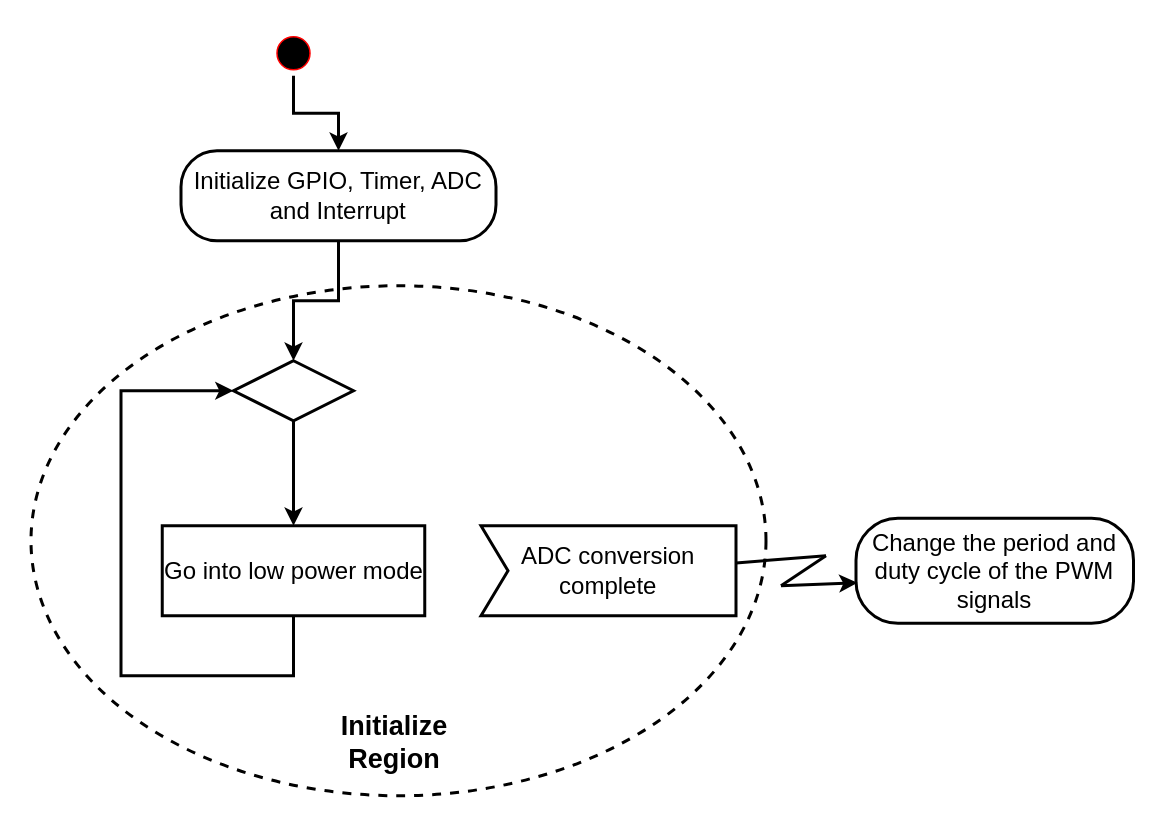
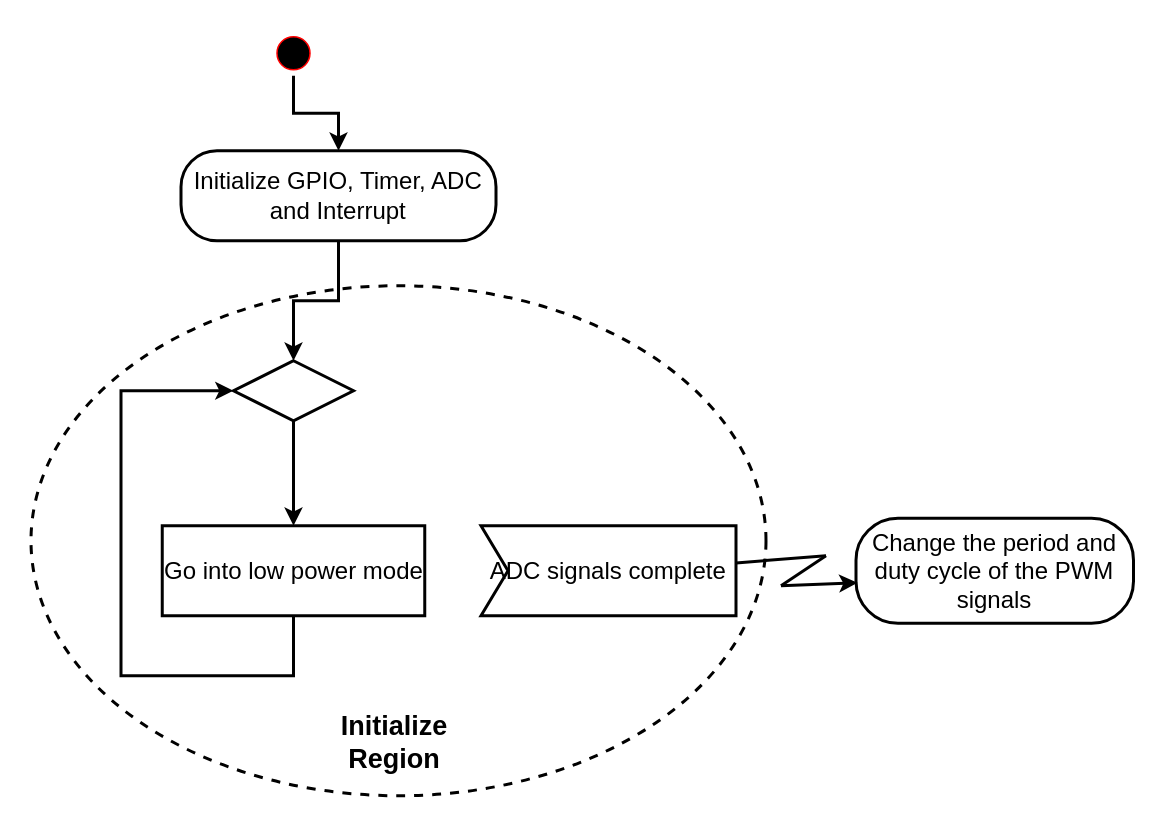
- <mxCell id="11" value="&lt;font style=&quot;font-size: 16px&quot;&gt;ADC conversion complete&lt;/font&gt;" style="html=1;shape=mxgraph.sysml.accEvent;strokeWidth=2;whiteSpace=wrap;align=center;" vertex="1" parent="1"><mxGeometry x="320" y="350" width="170" height="60" as="geometry" /></mxCell>
+ <mxCell id="11" value="&lt;font style=&quot;font-size: 16px&quot;&gt;ADC signals complete&lt;/font&gt;" style="html=1;shape=mxgraph.sysml.accEvent;strokeWidth=2;whiteSpace=wrap;align=center;" vertex="1" parent="1"><mxGeometry x="320" y="350" width="170" height="60" as="geometry" /></mxCell>
